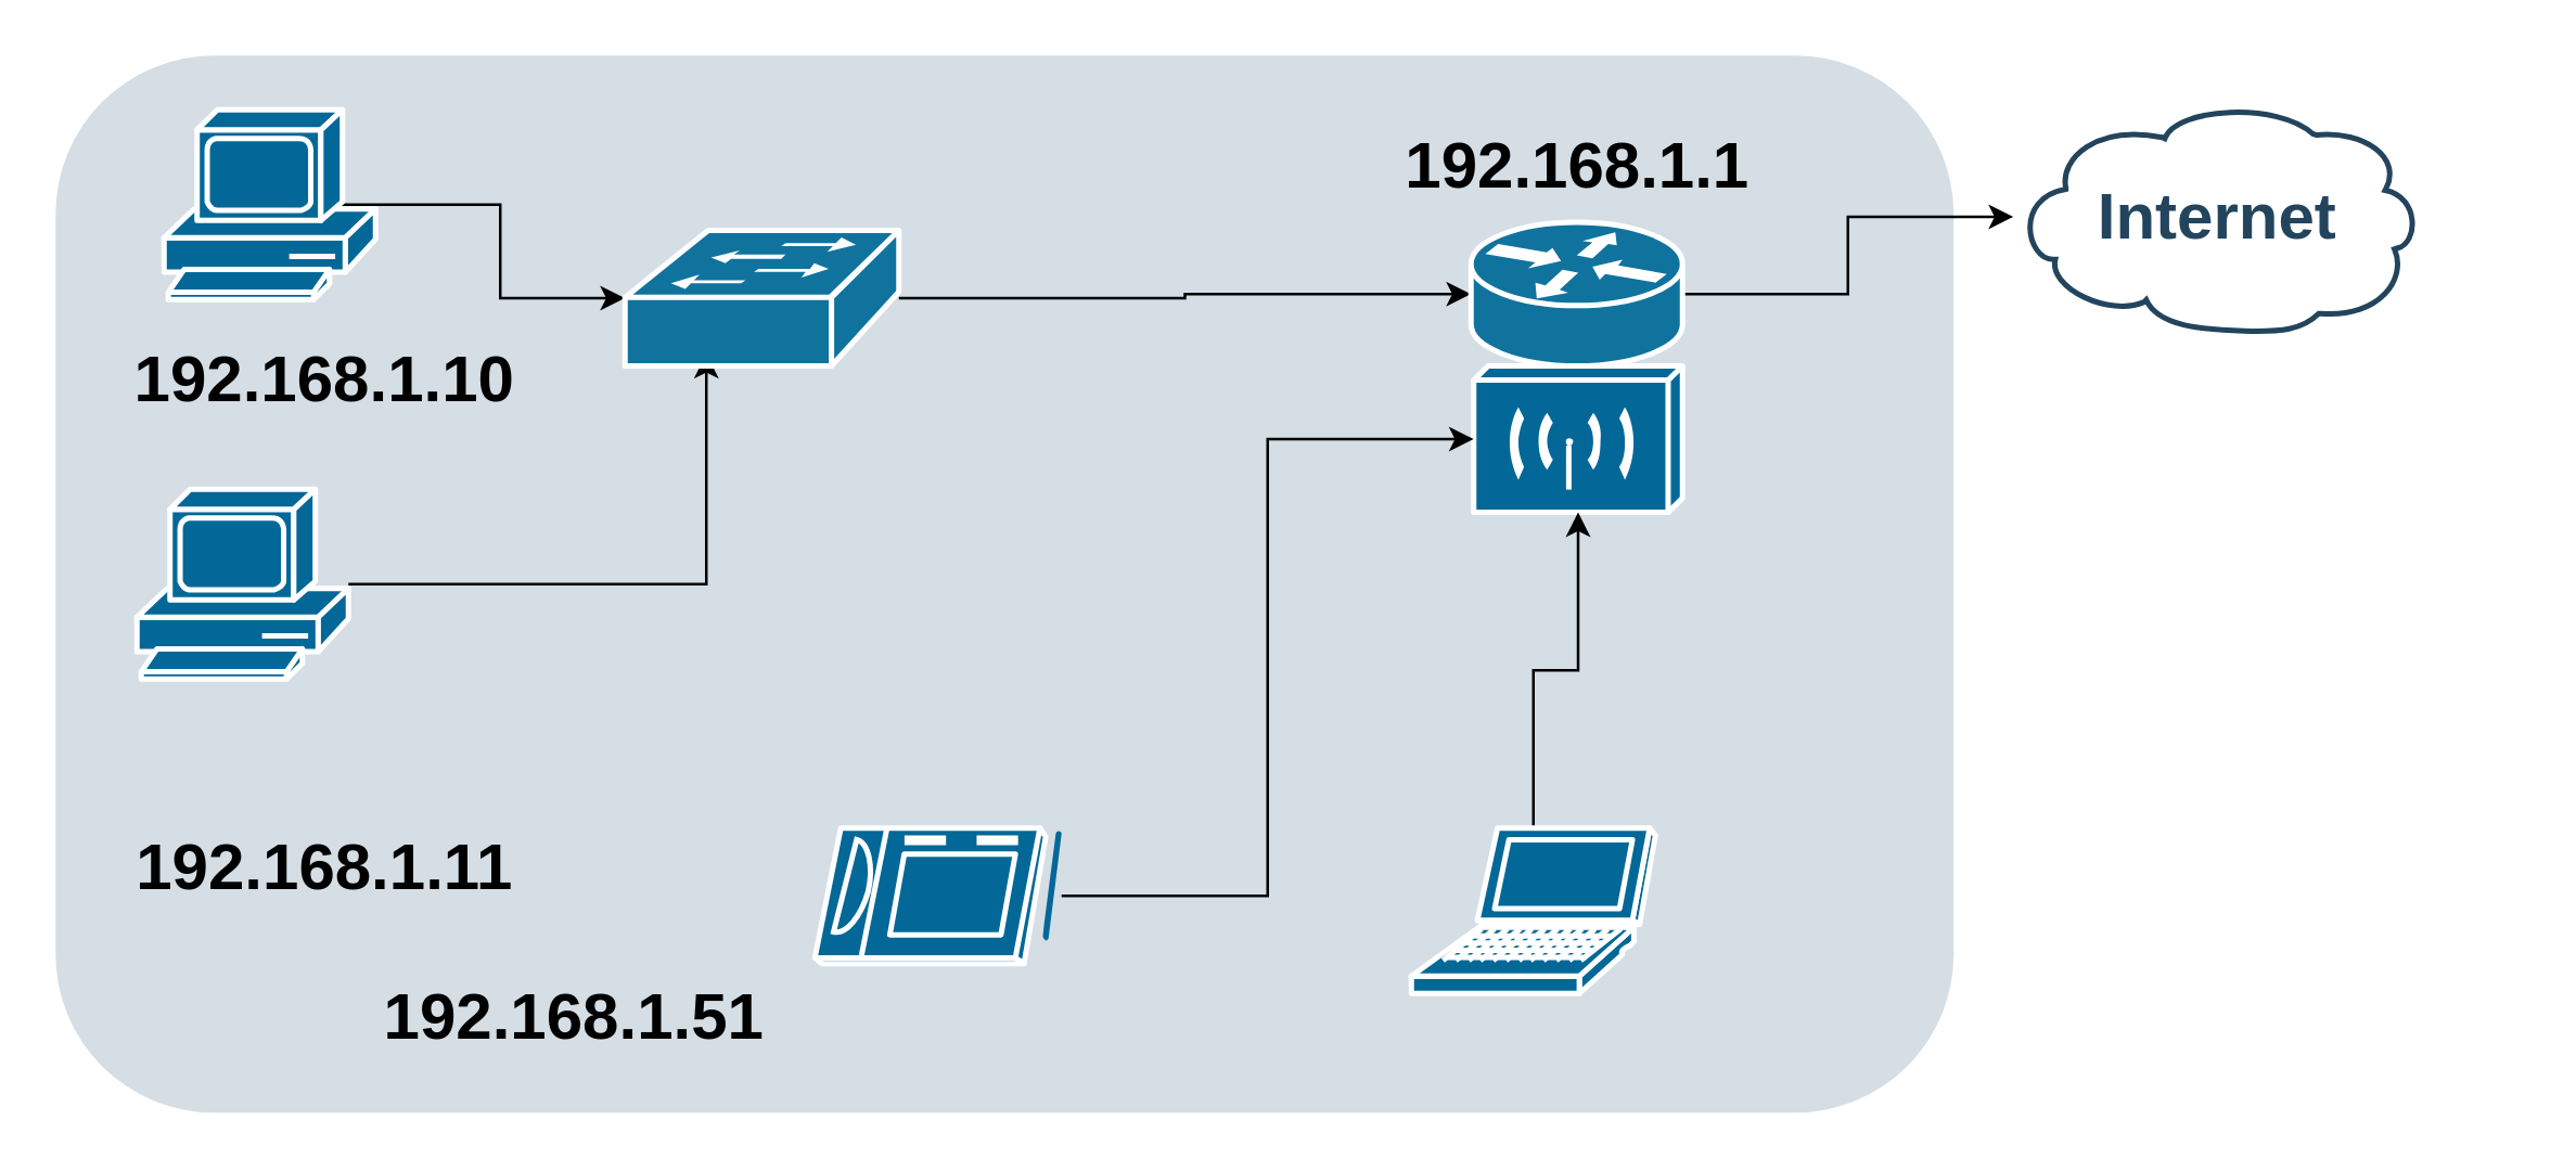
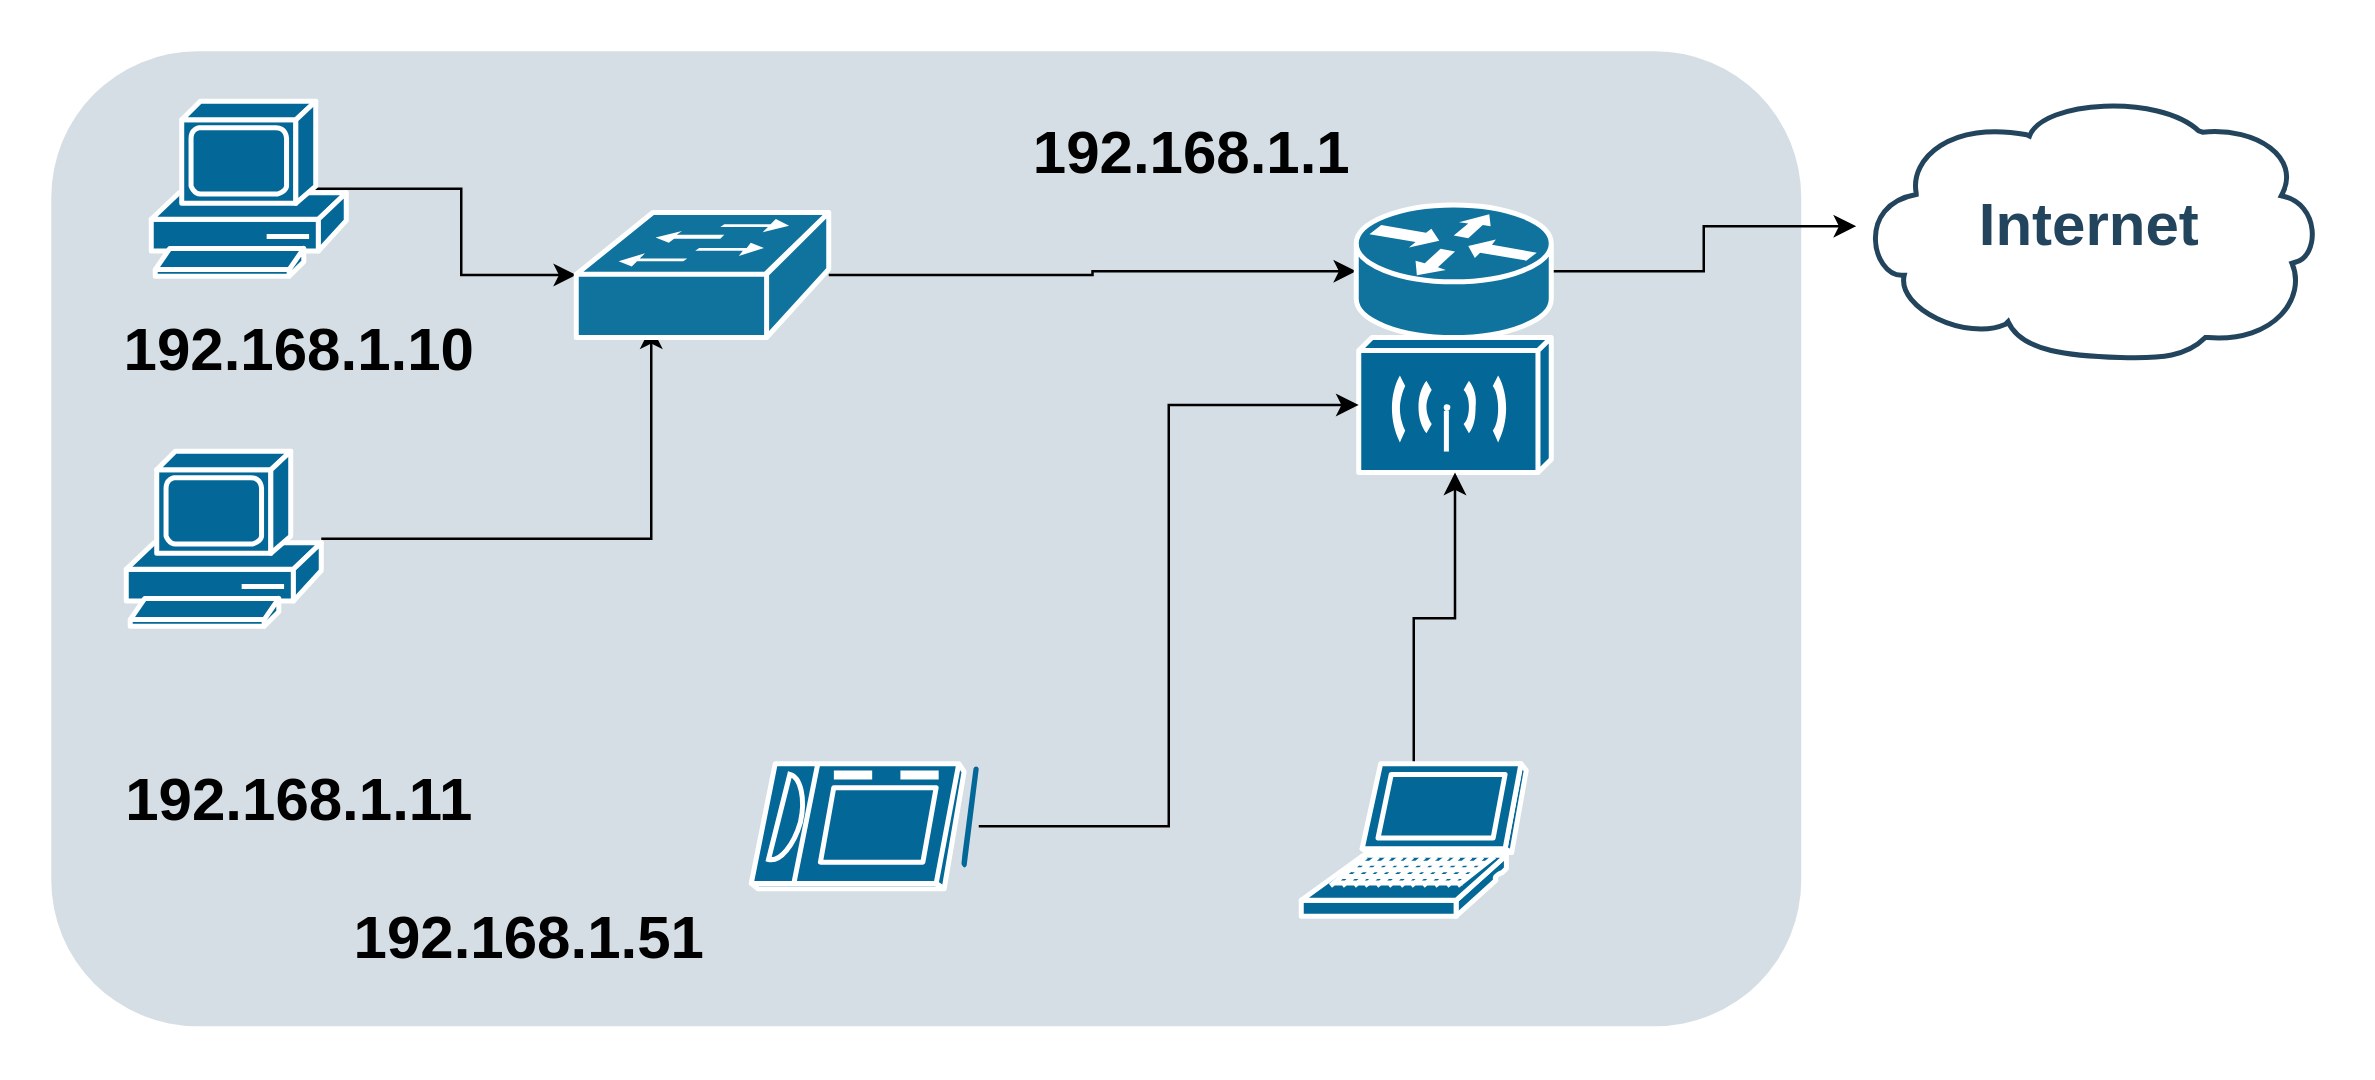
- <mxCell id="10" value="192.168.1.1" style="text;strokeColor=none;fillColor=none;html=1;fontSize=24;fontStyle=1;verticalAlign=middle;align=center;" vertex="1" parent="1"><mxGeometry x="530.5" y="41" width="100" height="40" as="geometry" /></mxCell>
+ <mxCell id="10" value="192.168.1.1" style="text;strokeColor=none;fillColor=none;html=1;fontSize=24;fontStyle=1;verticalAlign=middle;align=center;" vertex="1" parent="1"><mxGeometry x="425.5" y="41" width="100" height="40" as="geometry" /></mxCell>
- <mxCell id="7" value="Internet" style="shape=mxgraph.cisco.storage.cloud;html=1;dashed=0;strokeColor=#23445D;fillColor=#ffffff;strokeWidth=2;fontFamily=Helvetica;fontSize=24;fontColor=#23445D;align=center;fontStyle=1" parent="1" vertex="1"><mxGeometry x="742" y="37" width="150" height="85" as="geometry" /></mxCell>
+ <mxCell id="7" value="Internet" style="shape=mxgraph.cisco.storage.cloud;html=1;dashed=0;strokeColor=#23445D;fillColor=#ffffff;strokeWidth=2;fontFamily=Helvetica;fontSize=24;fontColor=#23445D;align=center;fontStyle=1" parent="1" vertex="1"><mxGeometry x="742" y="37" width="186" height="106" as="geometry" /></mxCell>
